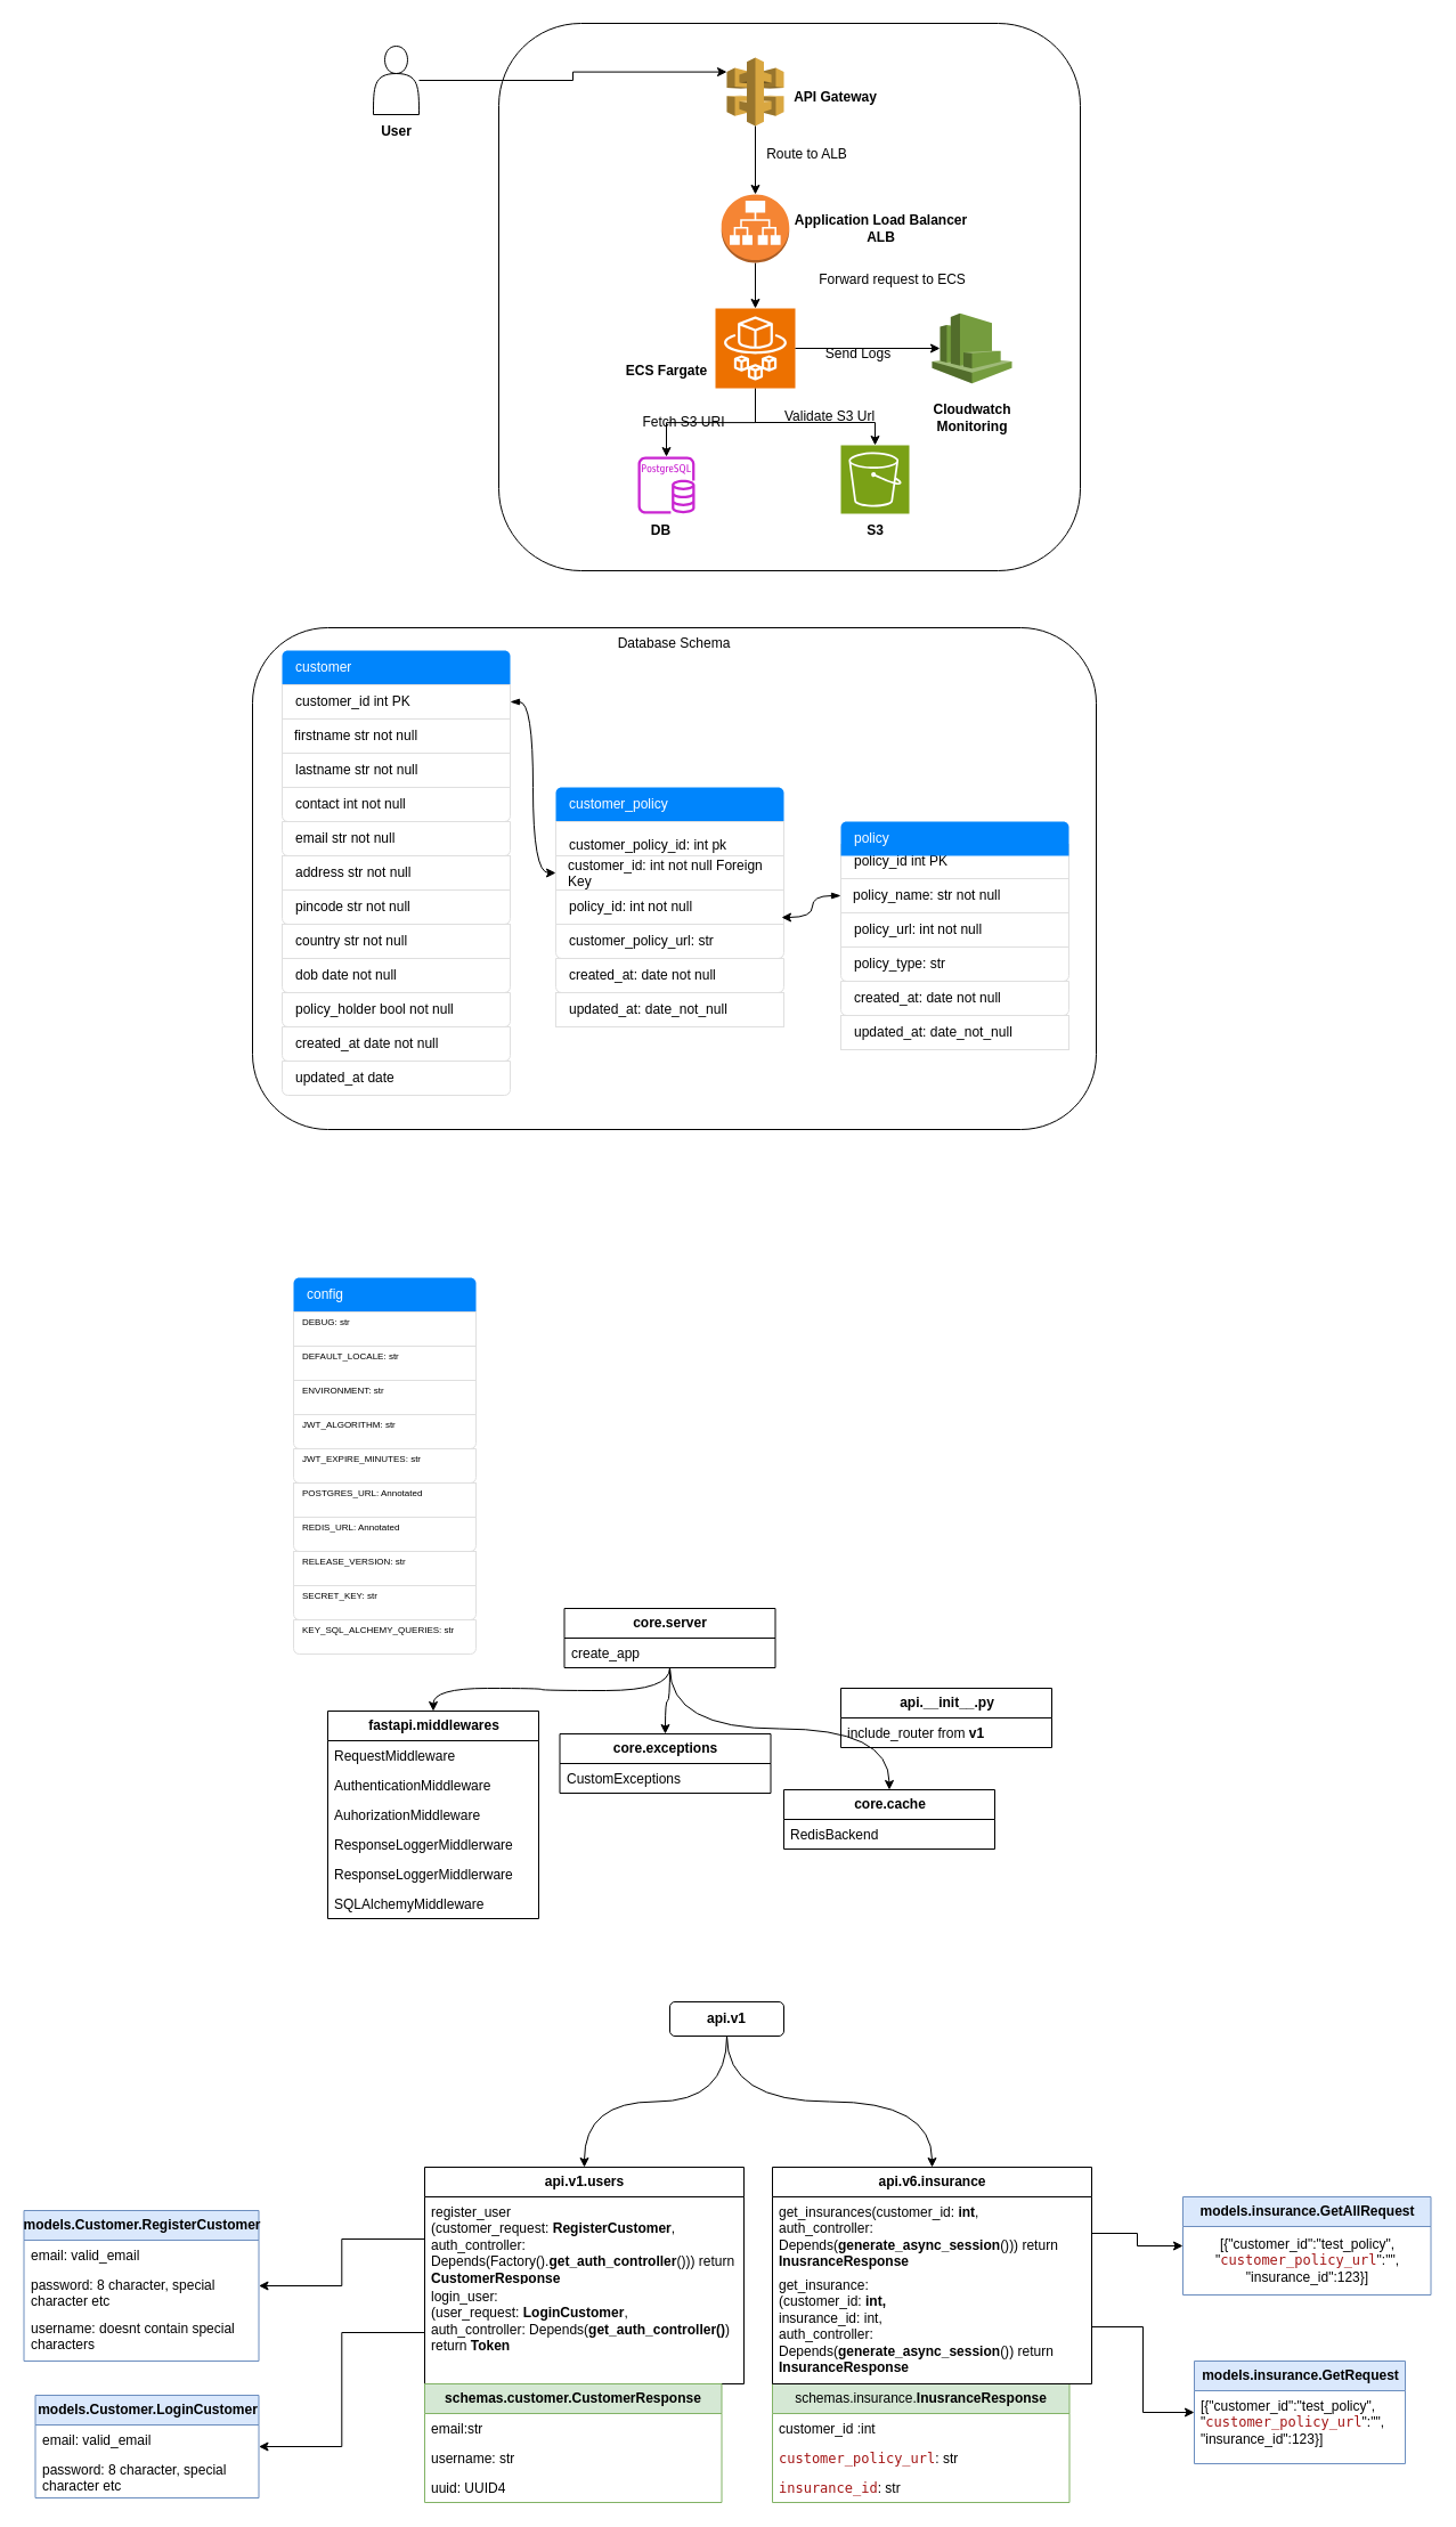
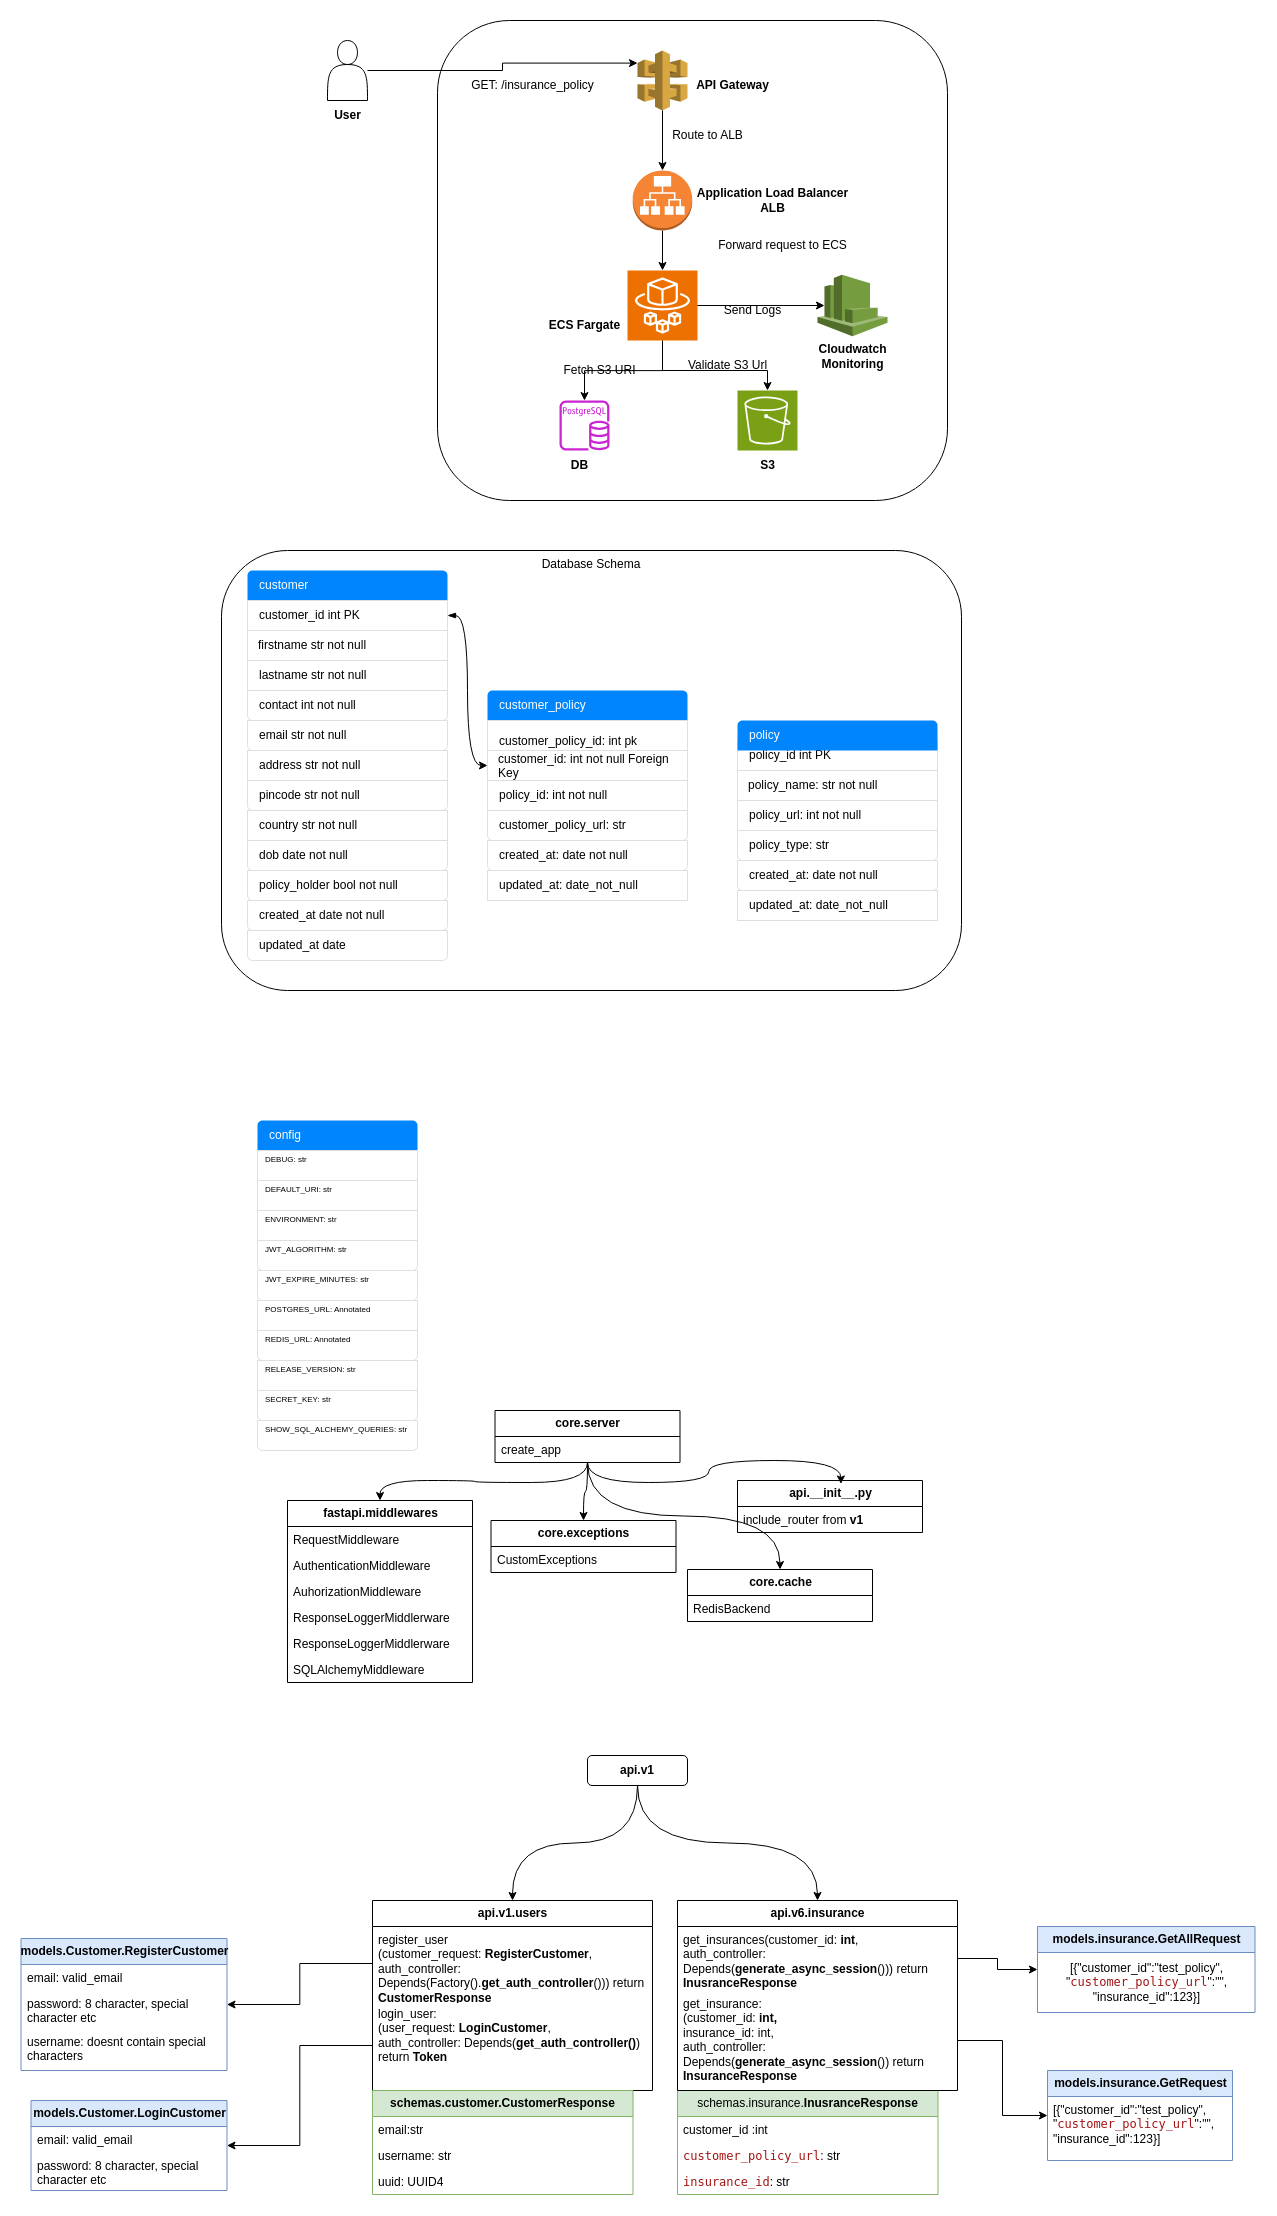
+ <mxCell id="18" value="GET: /insurance_policy" style="text;html=1;align=center;verticalAlign=middle;resizable=0;points=[];autosize=1;strokeColor=none;fillColor=none;" parent="1" vertex="1"><mxGeometry x="457" y="70" width="150" height="30" as="geometry" /></mxCell>
- <mxCell id="26" value="Cloudwatch&lt;br&gt;Monitoring" style="text;html=1;align=center;verticalAlign=middle;resizable=0;points=[];autosize=1;strokeColor=none;fillColor=none;fontStyle=1" parent="1" vertex="1"><mxGeometry x="807" y="345.75" width="90" height="40" as="geometry" /></mxCell>
+ <mxCell id="26" value="Cloudwatch&lt;br&gt;Monitoring" style="text;html=1;align=center;verticalAlign=middle;resizable=0;points=[];autosize=1;strokeColor=none;fillColor=none;fontStyle=1" parent="1" vertex="1"><mxGeometry x="807" y="335.75" width="90" height="40" as="geometry" /></mxCell>
- <mxCell id="59" value="" style="edgeStyle=orthogonalEdgeStyle;rounded=0;orthogonalLoop=1;jettySize=auto;html=1;entryX=0.99;entryY=0.8;entryDx=0;entryDy=0;entryPerimeter=0;verticalAlign=middle;curved=1;startArrow=blockThin;startFill=1;" parent="1" source="54" target="48" edge="1"><mxGeometry relative="1" as="geometry" /></mxCell>
- <mxCell id="65" value="DEFAULT_LOCALE: str" style="text;strokeColor=#DFDFDF;fillColor=#FFFFFF;align=left;verticalAlign=middle;spacingLeft=8;spacingRight=7;overflow=hidden;points=[[0,0.5],[1,0.5]];portConstraint=eastwest;rotatable=0;whiteSpace=wrap;html=1;rSize=5;fontColor=#000000;spacing=0;fontSize=8;spacingTop=-3;spacingBottom=9;" parent="62" vertex="1"><mxGeometry y="60" width="160" height="30" as="geometry" /></mxCell>
+ <mxCell id="65" value="DEFAULT_URI: str" style="text;strokeColor=#DFDFDF;fillColor=#FFFFFF;align=left;verticalAlign=middle;spacingLeft=8;spacingRight=7;overflow=hidden;points=[[0,0.5],[1,0.5]];portConstraint=eastwest;rotatable=0;whiteSpace=wrap;html=1;rSize=5;fontColor=#000000;spacing=0;fontSize=8;spacingTop=-3;spacingBottom=9;" parent="62" vertex="1"><mxGeometry y="60" width="160" height="30" as="geometry" /></mxCell>
- <mxCell id="73" value="KEY_SQL_ALCHEMY_QUERIES: str" style="text;strokeColor=#DFDFDF;fillColor=#FFFFFF;align=left;verticalAlign=middle;spacingLeft=8;spacingRight=7;overflow=hidden;points=[[0,0.5],[1,0.5]];portConstraint=eastwest;rotatable=0;whiteSpace=wrap;html=1;shape=mxgraph.bootstrap.bottomButton;rSize=5;fontColor=#000000;fontSize=8;spacing=0;spacingTop=-3;spacingBottom=9;" parent="62" vertex="1"><mxGeometry y="300" width="160" height="30" as="geometry" /></mxCell>
+ <mxCell id="73" value="SHOW_SQL_ALCHEMY_QUERIES: str" style="text;strokeColor=#DFDFDF;fillColor=#FFFFFF;align=left;verticalAlign=middle;spacingLeft=8;spacingRight=7;overflow=hidden;points=[[0,0.5],[1,0.5]];portConstraint=eastwest;rotatable=0;whiteSpace=wrap;html=1;shape=mxgraph.bootstrap.bottomButton;rSize=5;fontColor=#000000;fontSize=8;spacing=0;spacingTop=-3;spacingBottom=9;" parent="62" vertex="1"><mxGeometry y="300" width="160" height="30" as="geometry" /></mxCell>
+ <mxCell id="92" style="edgeStyle=orthogonalEdgeStyle;rounded=0;orthogonalLoop=1;jettySize=auto;html=1;exitX=0.5;exitY=1;exitDx=0;exitDy=0;entryX=0.559;entryY=0.067;entryDx=0;entryDy=0;entryPerimeter=0;curved=1;" parent="1" source="88" target="90" edge="1"><mxGeometry relative="1" as="geometry" /></mxCell>
